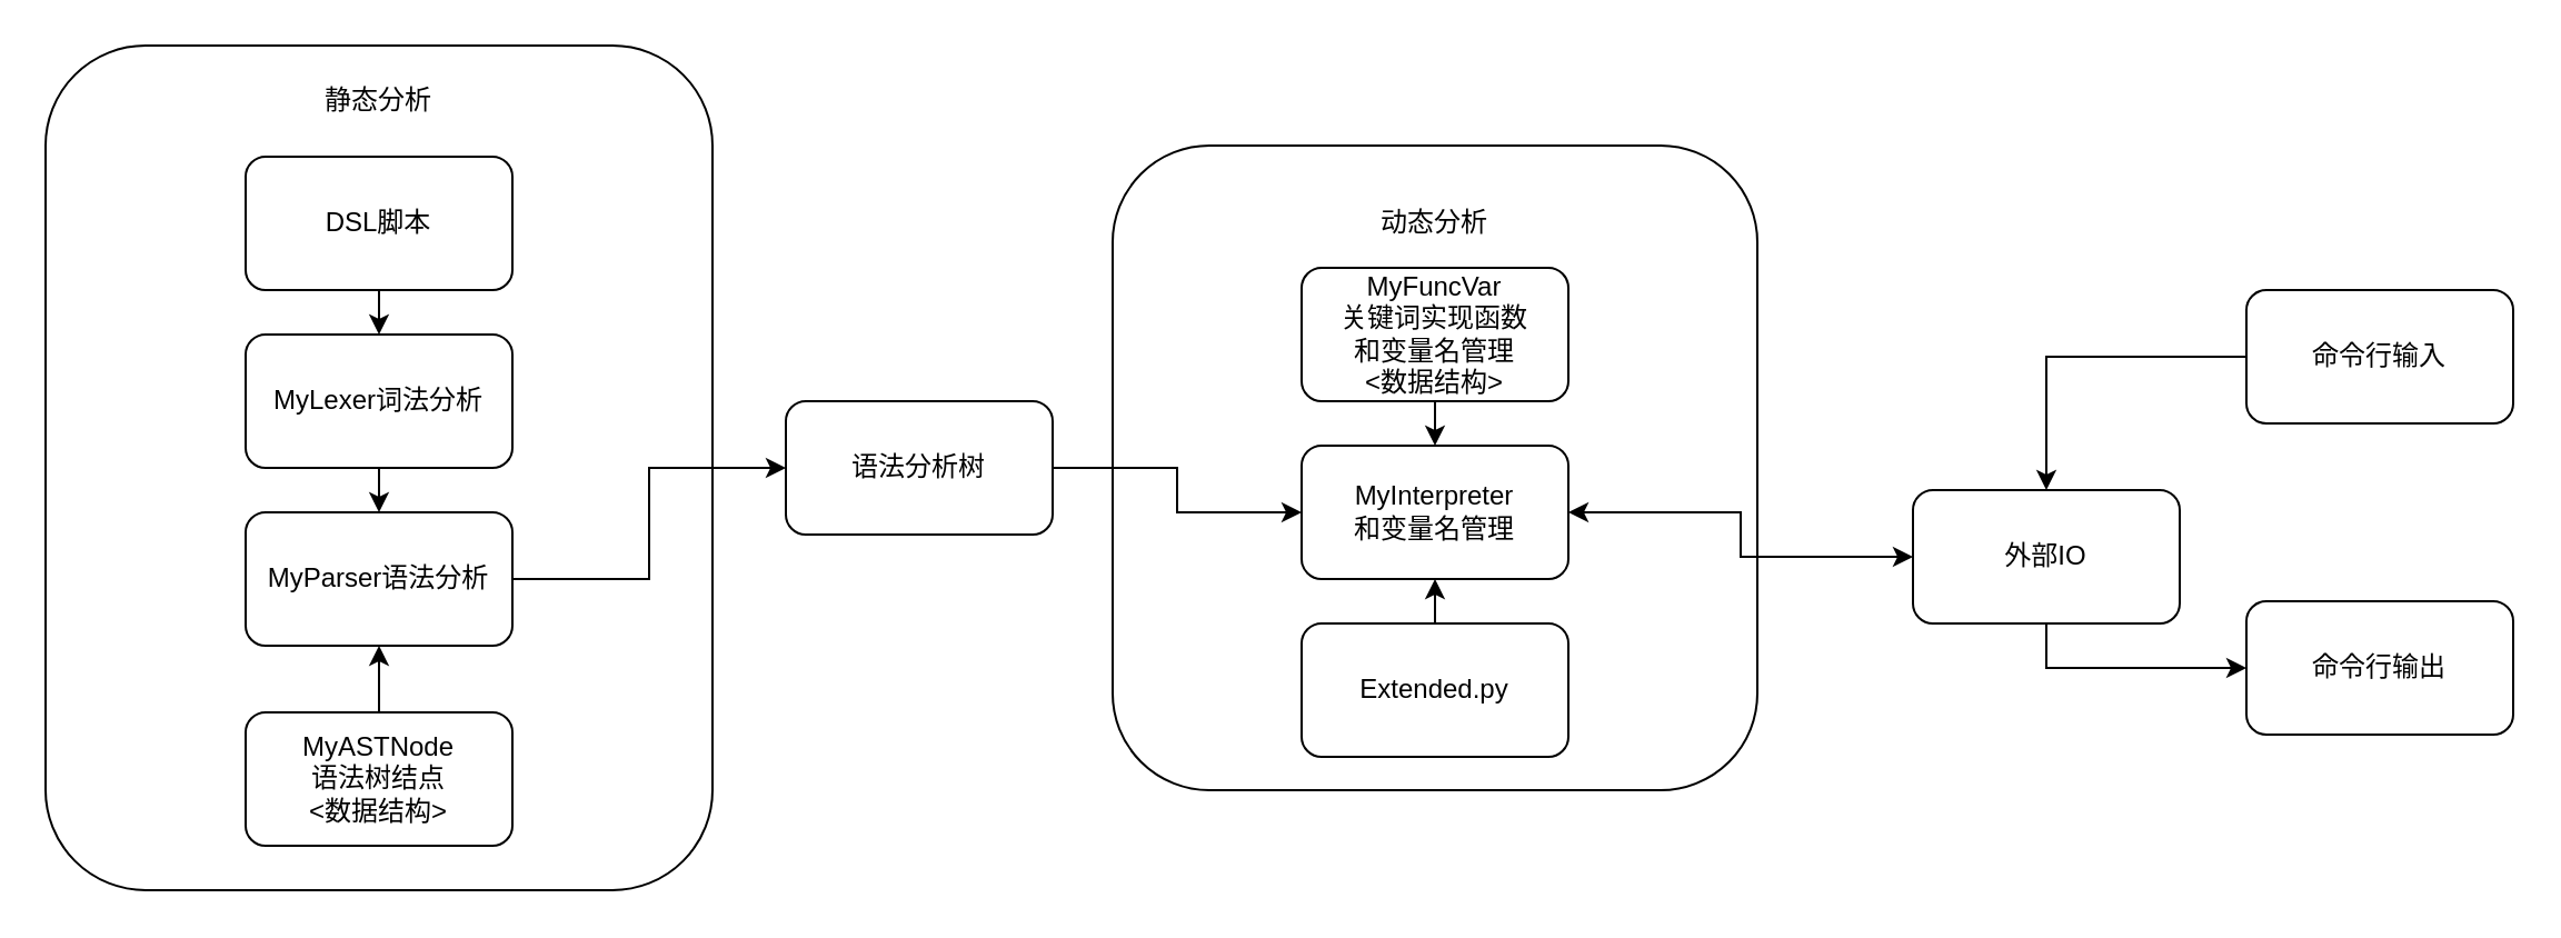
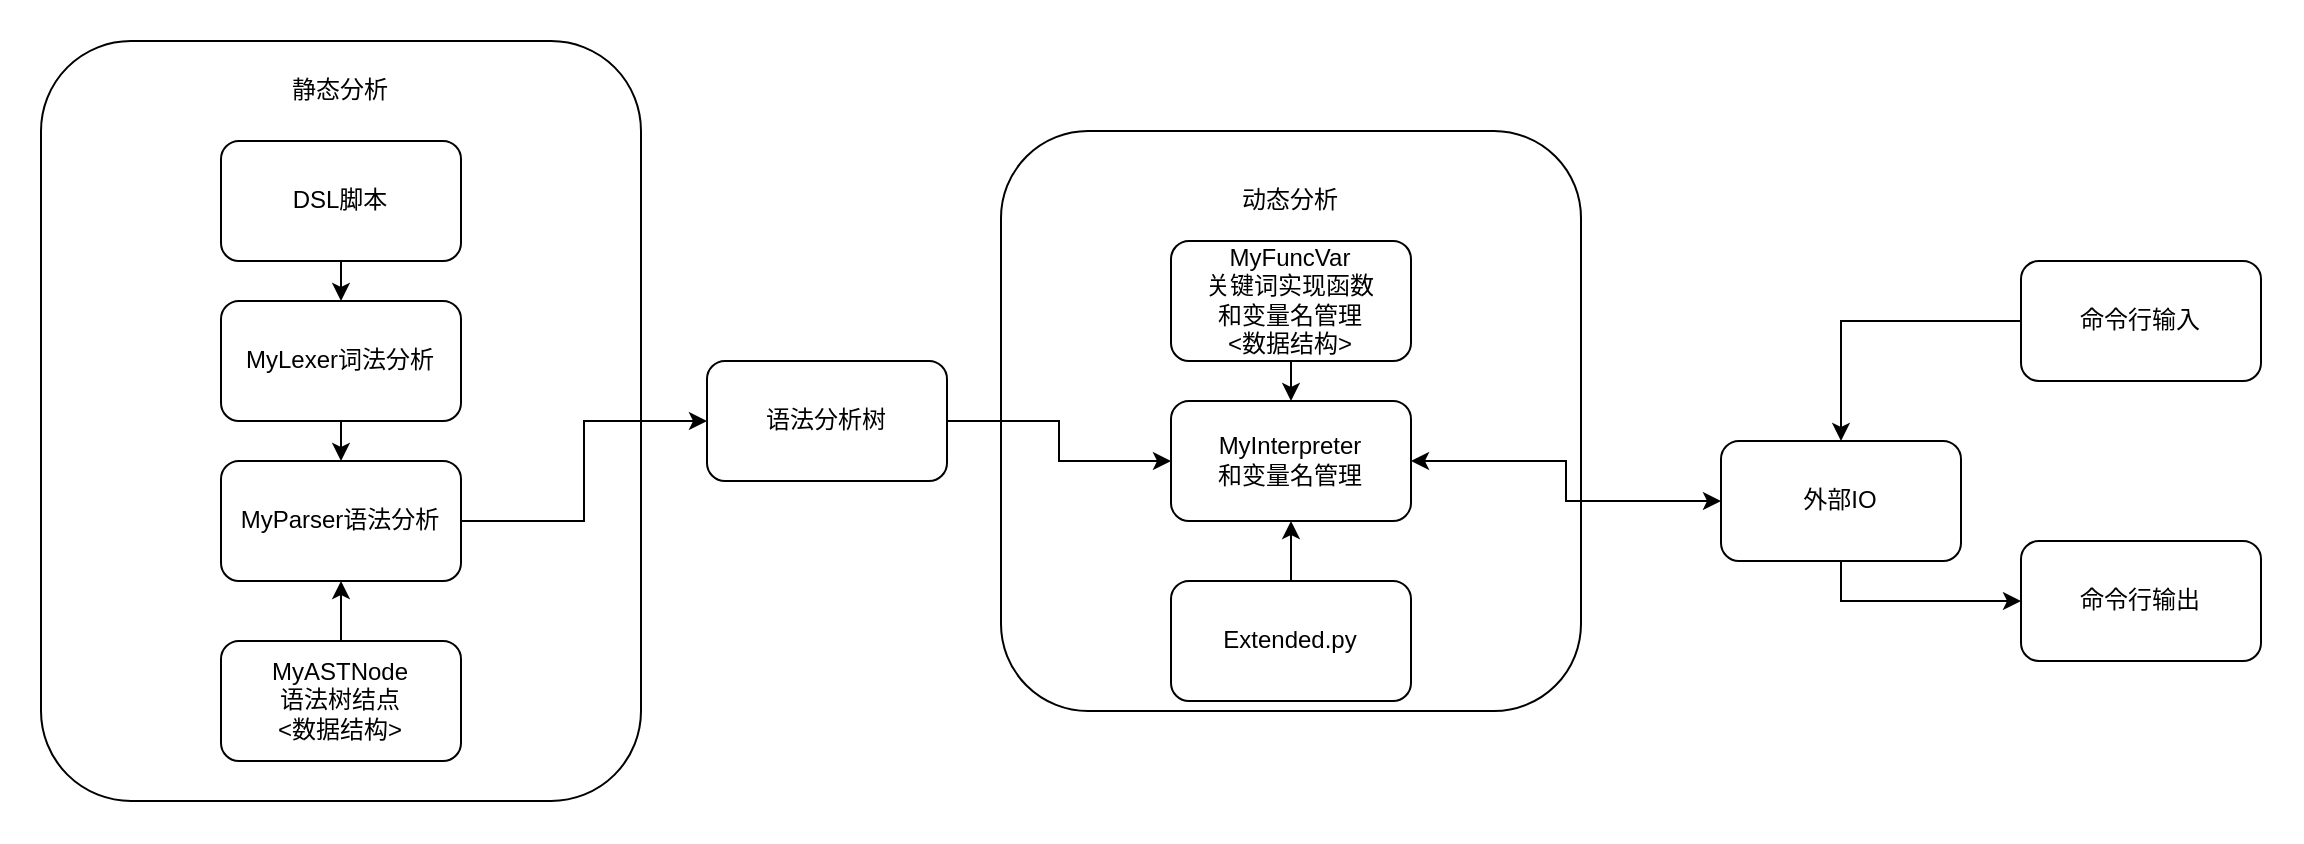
- <mxCell id="20" value="Extended.py" style="rounded=1;whiteSpace=wrap;html=1;" vertex="1" parent="1"><mxGeometry x="585" y="280" width="120" height="60" as="geometry" /></mxCell>
+ <mxCell id="20" value="Extended.py" style="rounded=1;whiteSpace=wrap;html=1;" vertex="1" parent="1"><mxGeometry x="585" y="290" width="120" height="60" as="geometry" /></mxCell>
